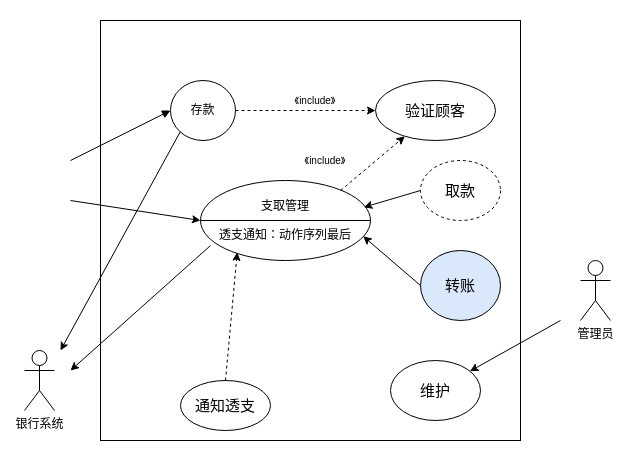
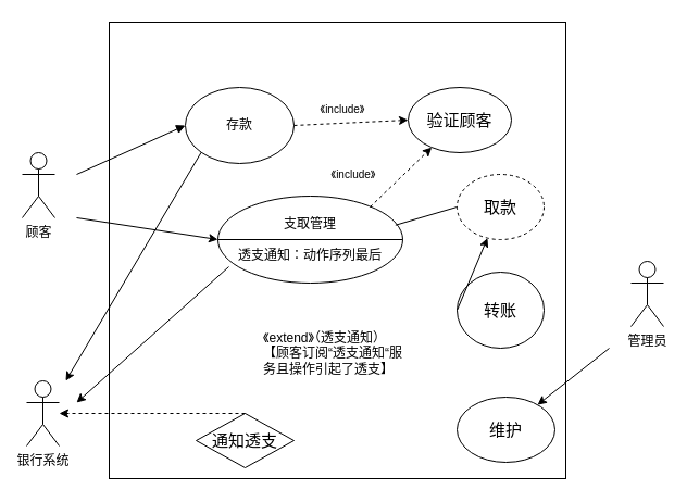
- <mxCell id="6" value="存款" style="ellipse;whiteSpace=wrap;html=1;" vertex="1" parent="1"><mxGeometry x="170" y="80" width="65" height="60" as="geometry" /></mxCell>
+ <mxCell id="6" value="存款" style="ellipse;whiteSpace=wrap;html=1;" vertex="1" parent="1"><mxGeometry x="170" y="80" width="100" height="70" as="geometry" /></mxCell>
- <mxCell id="21" value="验证顾客" style="ellipse;whiteSpace=wrap;html=1;fontSize=15;fillColor=none;gradientColor=#ffffff;" vertex="1" parent="1"><mxGeometry x="375" y="80" width="120" height="60" as="geometry" /></mxCell>
+ <mxCell id="21" value="验证顾客" style="ellipse;whiteSpace=wrap;html=1;fontSize=15;fillColor=none;gradientColor=#ffffff;" vertex="1" parent="1"><mxGeometry x="375" y="80" width="95" height="60" as="geometry" /></mxCell>
+ <mxCell id="4" value="顾客" style="shape=umlActor;verticalLabelPosition=bottom;verticalAlign=top;html=1;outlineConnect=0;" vertex="1" parent="1"><mxGeometry x="20" y="140" width="30" height="60" as="geometry" /></mxCell>
- <mxCell id="13" value="" style="endArrow=classic;html=1;rounded=1;fontSize=15;strokeWidth=1;exitX=0;exitY=0.5;exitDx=0;exitDy=0;entryX=0.961;entryY=0.334;entryDx=0;entryDy=0;entryPerimeter=0;" edge="1" parent="1" source="12" target="8"><mxGeometry width="50" height="50" relative="1" as="geometry"><mxPoint x="310" y="210" as="sourcePoint" /><mxPoint x="360" y="160" as="targetPoint" /></mxGeometry></mxCell>
+ <mxCell id="13" value="" style="endArrow=none;html=1;rounded=1;fontSize=15;strokeWidth=1;exitX=0;exitY=0.5;exitDx=0;exitDy=0;entryX=0.961;entryY=0.334;entryDx=0;entryDy=0;entryPerimeter=0;" edge="1" parent="1" source="12" target="8"><mxGeometry width="50" height="50" relative="1" as="geometry"><mxPoint x="310" y="210" as="sourcePoint" /><mxPoint x="360" y="160" as="targetPoint" /></mxGeometry></mxCell>
- <mxCell id="15" value="" style="endArrow=classic;html=1;rounded=1;fontSize=15;strokeWidth=1;exitX=0;exitY=0.5;exitDx=0;exitDy=0;entryX=0.957;entryY=0.697;entryDx=0;entryDy=0;entryPerimeter=0;" edge="1" parent="1" source="14" target="8"><mxGeometry width="50" height="50" relative="1" as="geometry"><mxPoint x="310" y="210" as="sourcePoint" /><mxPoint x="360" y="160" as="targetPoint" /></mxGeometry></mxCell>
+ <mxCell id="15" value="" style="endArrow=classic;html=1;rounded=1;fontSize=15;strokeWidth=1;exitX=0;exitY=0.5;exitDx=0;exitDy=0;" edge="1" parent="1" source="14" target="12"><mxGeometry width="50" height="50" relative="1" as="geometry"><mxPoint x="310" y="210" as="sourcePoint" /><mxPoint x="360" y="160" as="targetPoint" /></mxGeometry></mxCell>
- <mxCell id="14" value="转账" style="ellipse;whiteSpace=wrap;html=1;fontSize=15;fillColor=#dae8fc;" vertex="1" parent="1"><mxGeometry x="420" y="250" width="80" height="70" as="geometry" /></mxCell>
+ <mxCell id="14" value="转账" style="ellipse;whiteSpace=wrap;html=1;fontSize=15;" vertex="1" parent="1"><mxGeometry x="420" y="250" width="80" height="70" as="geometry" /></mxCell>
- <mxCell id="5" value="管理员" style="shape=umlActor;verticalLabelPosition=bottom;verticalAlign=top;html=1;outlineConnect=0;" vertex="1" parent="1"><mxGeometry x="580" y="260" width="30" height="60" as="geometry" /></mxCell>
+ <mxCell id="5" value="管理员" style="shape=umlActor;verticalLabelPosition=bottom;verticalAlign=top;html=1;outlineConnect=0;" vertex="1" parent="1"><mxGeometry x="580" y="240" width="30" height="60" as="geometry" /></mxCell>
- <mxCell id="19" value="" style="endArrow=classic;html=1;rounded=1;fontSize=15;strokeWidth=1;dashed=1;exitX=0.5;exitY=0;exitDx=0;exitDy=0;entryX=0.216;entryY=0.898;entryDx=0;entryDy=0;entryPerimeter=0;" edge="1" parent="1" source="18" target="8"><mxGeometry width="50" height="50" relative="1" as="geometry"><mxPoint x="320" y="210" as="sourcePoint" /><mxPoint x="370" y="160" as="targetPoint" /></mxGeometry></mxCell>
+ <mxCell id="19" value="" style="endArrow=classic;html=1;rounded=1;fontSize=15;strokeWidth=1;dashed=1;exitX=0.5;exitY=0;exitDx=0;exitDy=0;" edge="1" parent="1" source="18" target="3"><mxGeometry width="50" height="50" relative="1" as="geometry"><mxPoint x="320" y="210" as="sourcePoint" /><mxPoint x="370" y="160" as="targetPoint" /></mxGeometry></mxCell>
+ <mxCell id="25" value="&lt;font style=&quot;font-size: 12px;&quot;&gt;《extend》（透支通知）【顾客订阅“透支通知“服务且操作引起了透支】&lt;/font&gt;" style="text;html=1;strokeColor=none;fillColor=none;align=left;verticalAlign=middle;whiteSpace=wrap;rounded=0;fontSize=10;" vertex="1" parent="1"><mxGeometry x="240" y="290" width="130" height="70" as="geometry" /></mxCell>
- <mxCell id="16" value="维护" style="ellipse;whiteSpace=wrap;html=1;fontSize=15;" vertex="1" parent="1"><mxGeometry x="390" y="360" width="90" height="60" as="geometry" /></mxCell>
+ <mxCell id="16" value="维护" style="ellipse;whiteSpace=wrap;html=1;fontSize=15;" vertex="1" parent="1"><mxGeometry x="420" y="365" width="90" height="60" as="geometry" /></mxCell>
- <mxCell id="18" value="通知透支" style="ellipse;whiteSpace=wrap;html=1;fontSize=15;fillColor=none;gradientColor=#ffffff;" vertex="1" parent="1"><mxGeometry x="180" y="380" width="90" height="50" as="geometry" /></mxCell>
+ <mxCell id="18" value="通知透支" style="rhombus;whiteSpace=wrap;html=1;fontSize=15;fillColor=none;gradientColor=#ffffff;" vertex="1" parent="1"><mxGeometry x="180" y="380" width="90" height="50" as="geometry" /></mxCell>
